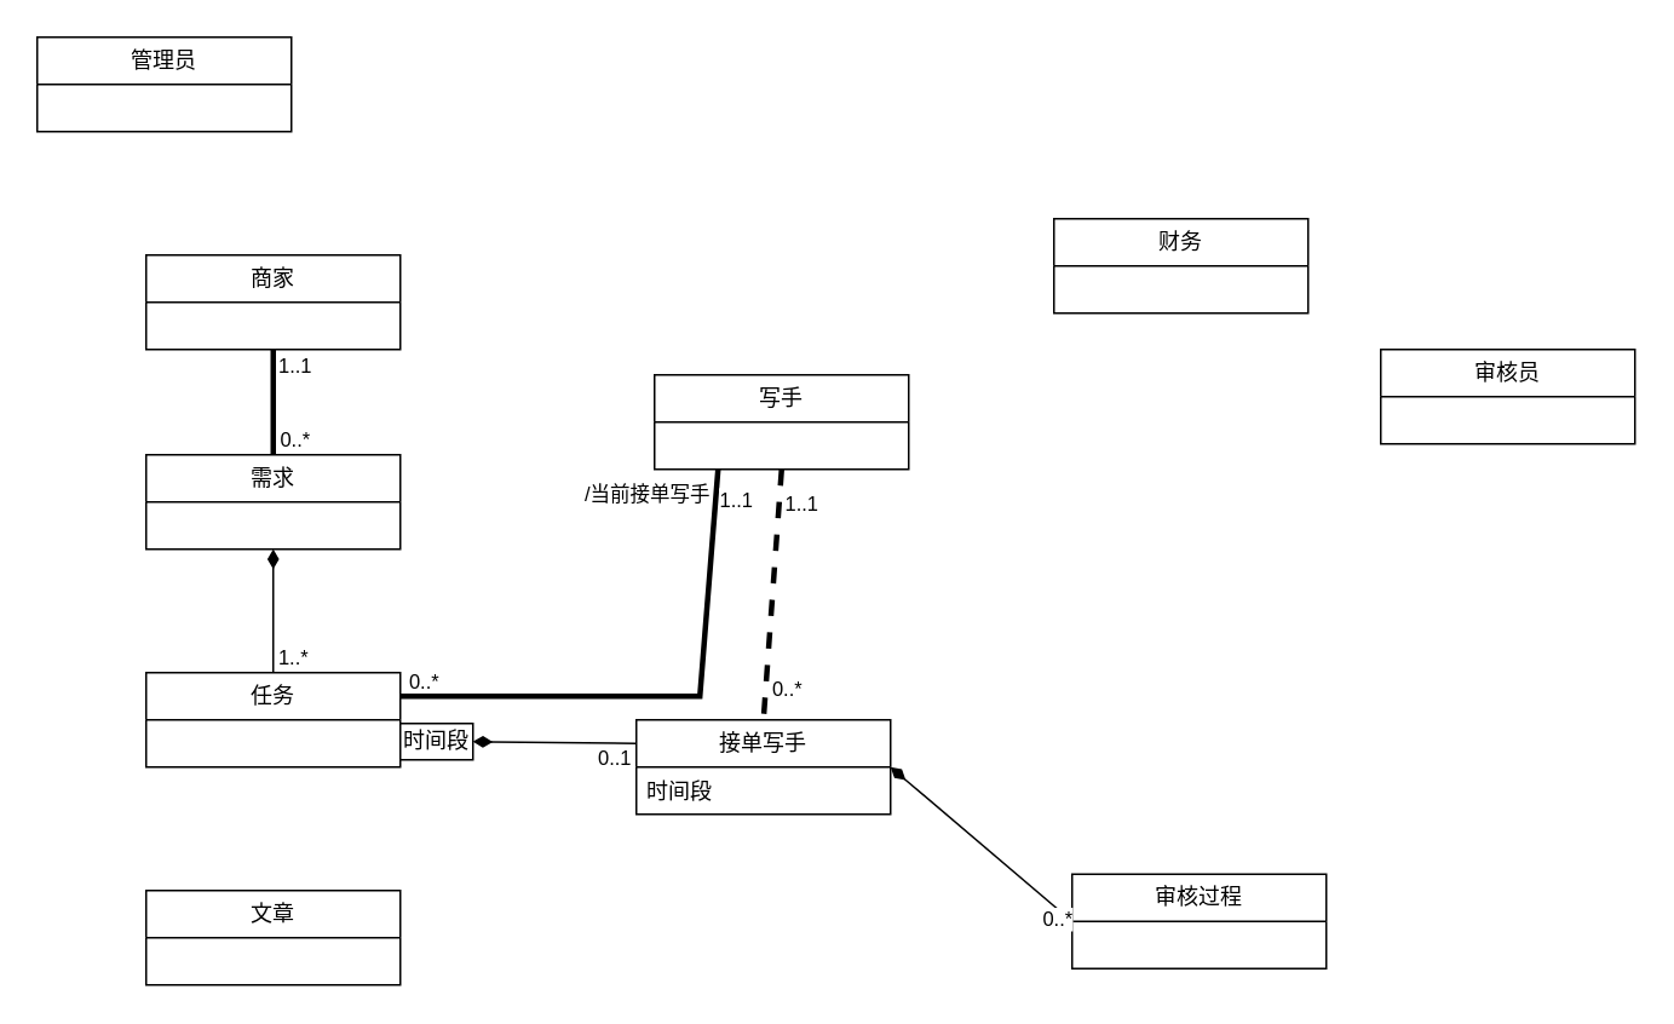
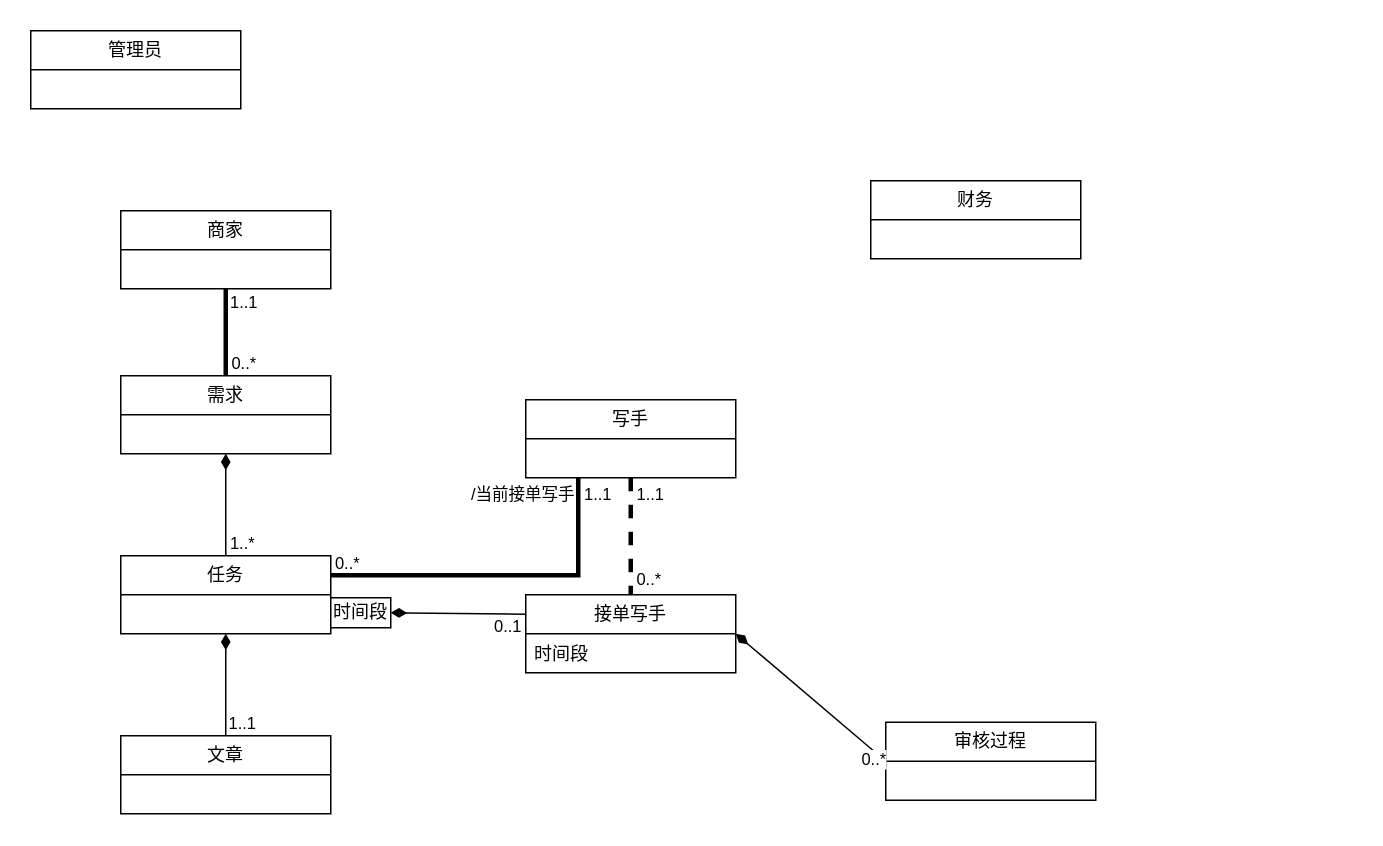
- <mxCell id="8" value="审核员" style="swimlane;fontStyle=0;childLayout=stackLayout;horizontal=1;startSize=26;fillColor=none;horizontalStack=0;resizeParent=1;resizeParentMax=0;resizeLast=0;collapsible=1;marginBottom=0;whiteSpace=wrap;html=1;" vertex="1" parent="1"><mxGeometry x="760" y="192" width="140" height="52" as="geometry" /></mxCell>
- <mxCell id="2" value="写手" style="swimlane;fontStyle=0;childLayout=stackLayout;horizontal=1;startSize=26;fillColor=none;horizontalStack=0;resizeParent=1;resizeParentMax=0;resizeLast=0;collapsible=1;marginBottom=0;whiteSpace=wrap;html=1;" vertex="1" parent="1"><mxGeometry x="360" y="206" width="140" height="52" as="geometry" /></mxCell>
+ <mxCell id="2" value="写手" style="swimlane;fontStyle=0;childLayout=stackLayout;horizontal=1;startSize=26;fillColor=none;horizontalStack=0;resizeParent=1;resizeParentMax=0;resizeLast=0;collapsible=1;marginBottom=0;whiteSpace=wrap;html=1;" vertex="1" parent="1"><mxGeometry x="350" y="266" width="140" height="52" as="geometry" /></mxCell>
+ <mxCell id="15" value="" style="endArrow=none;startArrow=diamondThin;endFill=0;startFill=1;html=1;verticalAlign=bottom;labelBackgroundColor=none;strokeWidth=1;startSize=8;endSize=8;rounded=0;exitX=0.5;exitY=1;exitDx=0;exitDy=0;entryX=0.5;entryY=0;entryDx=0;entryDy=0;" edge="1" parent="1" source="5" target="6"><mxGeometry width="160" relative="1" as="geometry"><mxPoint x="260" y="422" as="sourcePoint" /><mxPoint x="260" y="490" as="targetPoint" /></mxGeometry></mxCell>
+ <mxCell id="16" value="1..1" style="edgeLabel;html=1;align=center;verticalAlign=middle;resizable=0;points=[];" vertex="1" connectable="0" parent="15"><mxGeometry x="0.762" y="1" relative="1" as="geometry"><mxPoint x="9" y="-1" as="offset" /></mxGeometry></mxCell>
